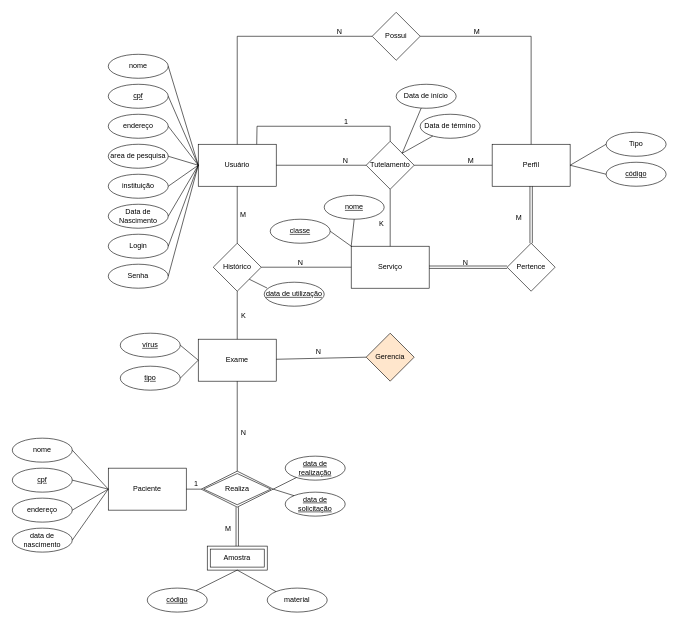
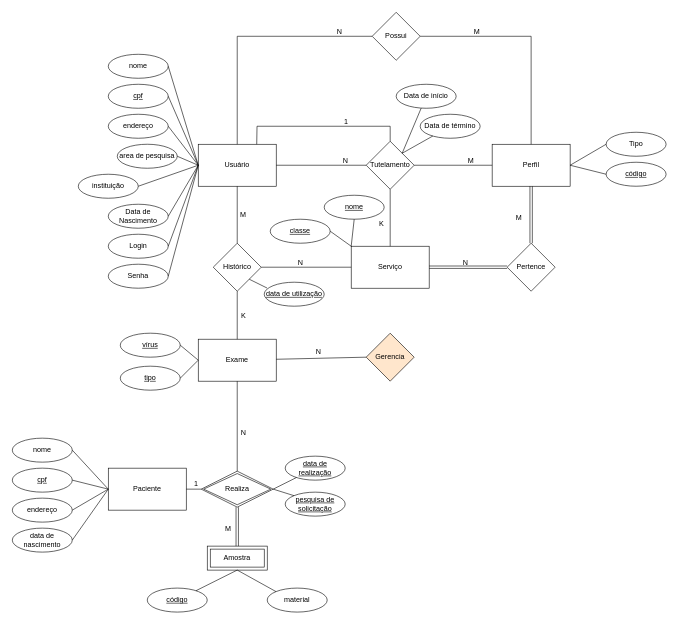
- <mxCell id="6" value="area de pesquisa" style="ellipse;whiteSpace=wrap;html=1;align=center;" parent="1" vertex="1"><mxGeometry x="180" y="240" width="100" height="40" as="geometry" /></mxCell>
+ <mxCell id="6" value="area de pesquisa" style="ellipse;whiteSpace=wrap;html=1;align=center;" parent="1" vertex="1"><mxGeometry x="195" y="240" width="100" height="40" as="geometry" /></mxCell>
- <mxCell id="7" value="instituição" style="ellipse;whiteSpace=wrap;html=1;align=center;" parent="1" vertex="1"><mxGeometry x="180" y="290" width="100" height="40" as="geometry" /></mxCell>
+ <mxCell id="7" value="instituição" style="ellipse;whiteSpace=wrap;html=1;align=center;" parent="1" vertex="1"><mxGeometry x="130" y="290" width="100" height="40" as="geometry" /></mxCell>
- <mxCell id="93" value="&lt;u&gt;data de solicitação&lt;/u&gt;" style="ellipse;whiteSpace=wrap;html=1;align=center;" vertex="1" parent="1"><mxGeometry x="475" y="820" width="100" height="40" as="geometry" /></mxCell>
+ <mxCell id="93" value="&lt;u&gt;pesquisa de solicitação&lt;/u&gt;" style="ellipse;whiteSpace=wrap;html=1;align=center;" vertex="1" parent="1"><mxGeometry x="475" y="820" width="100" height="40" as="geometry" /></mxCell>
